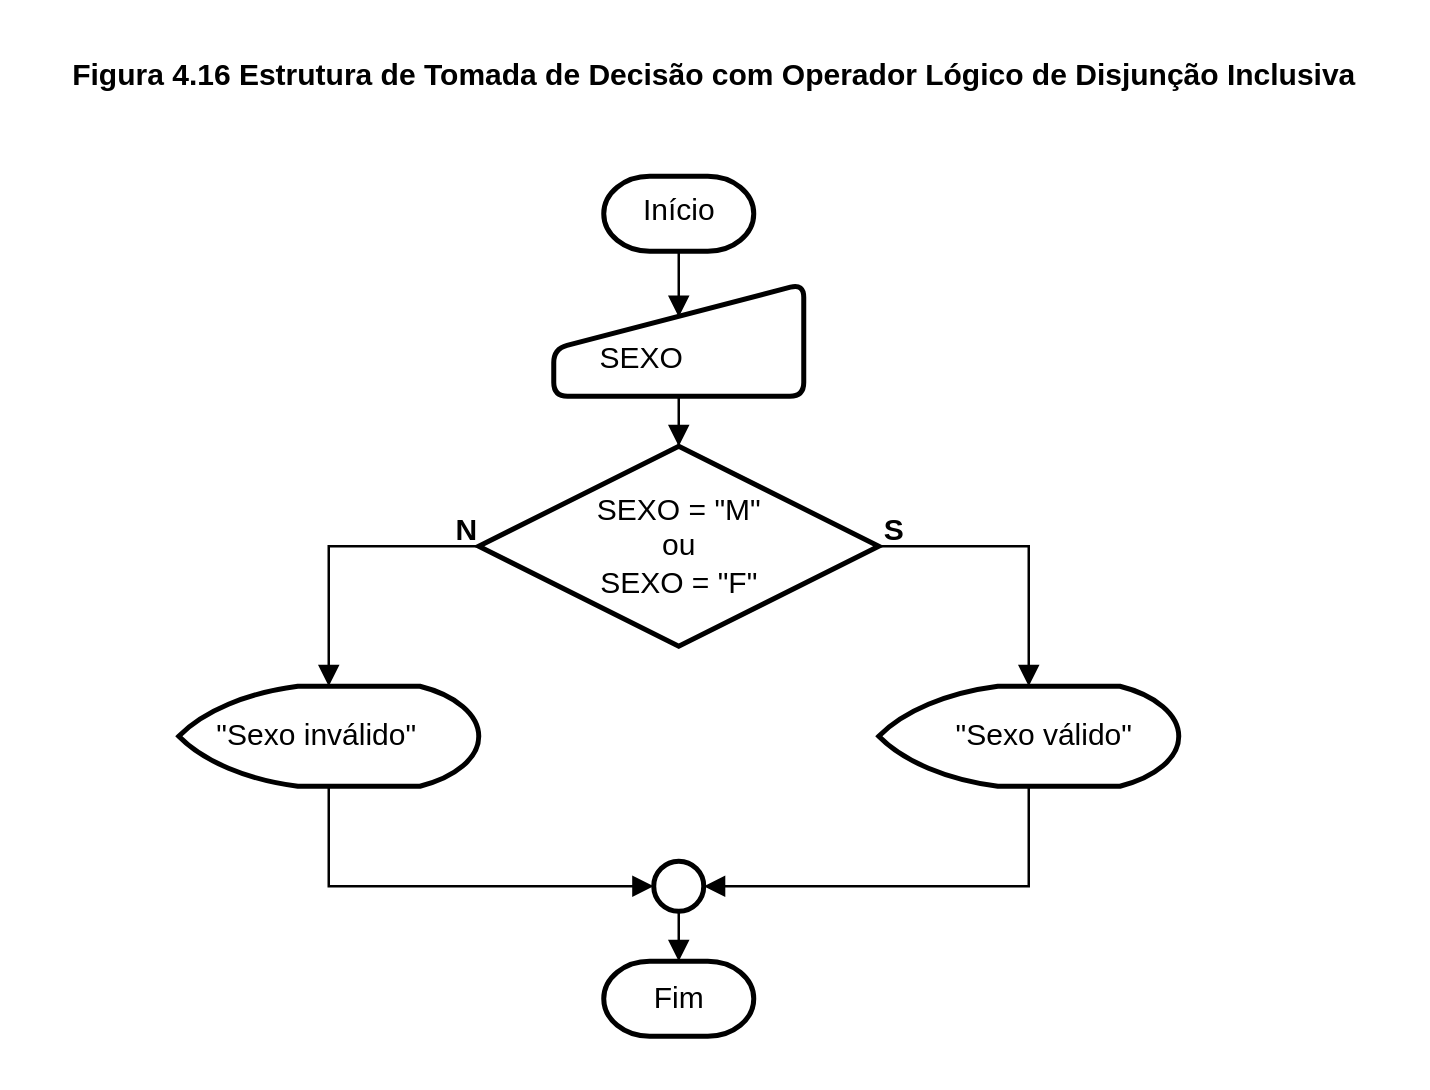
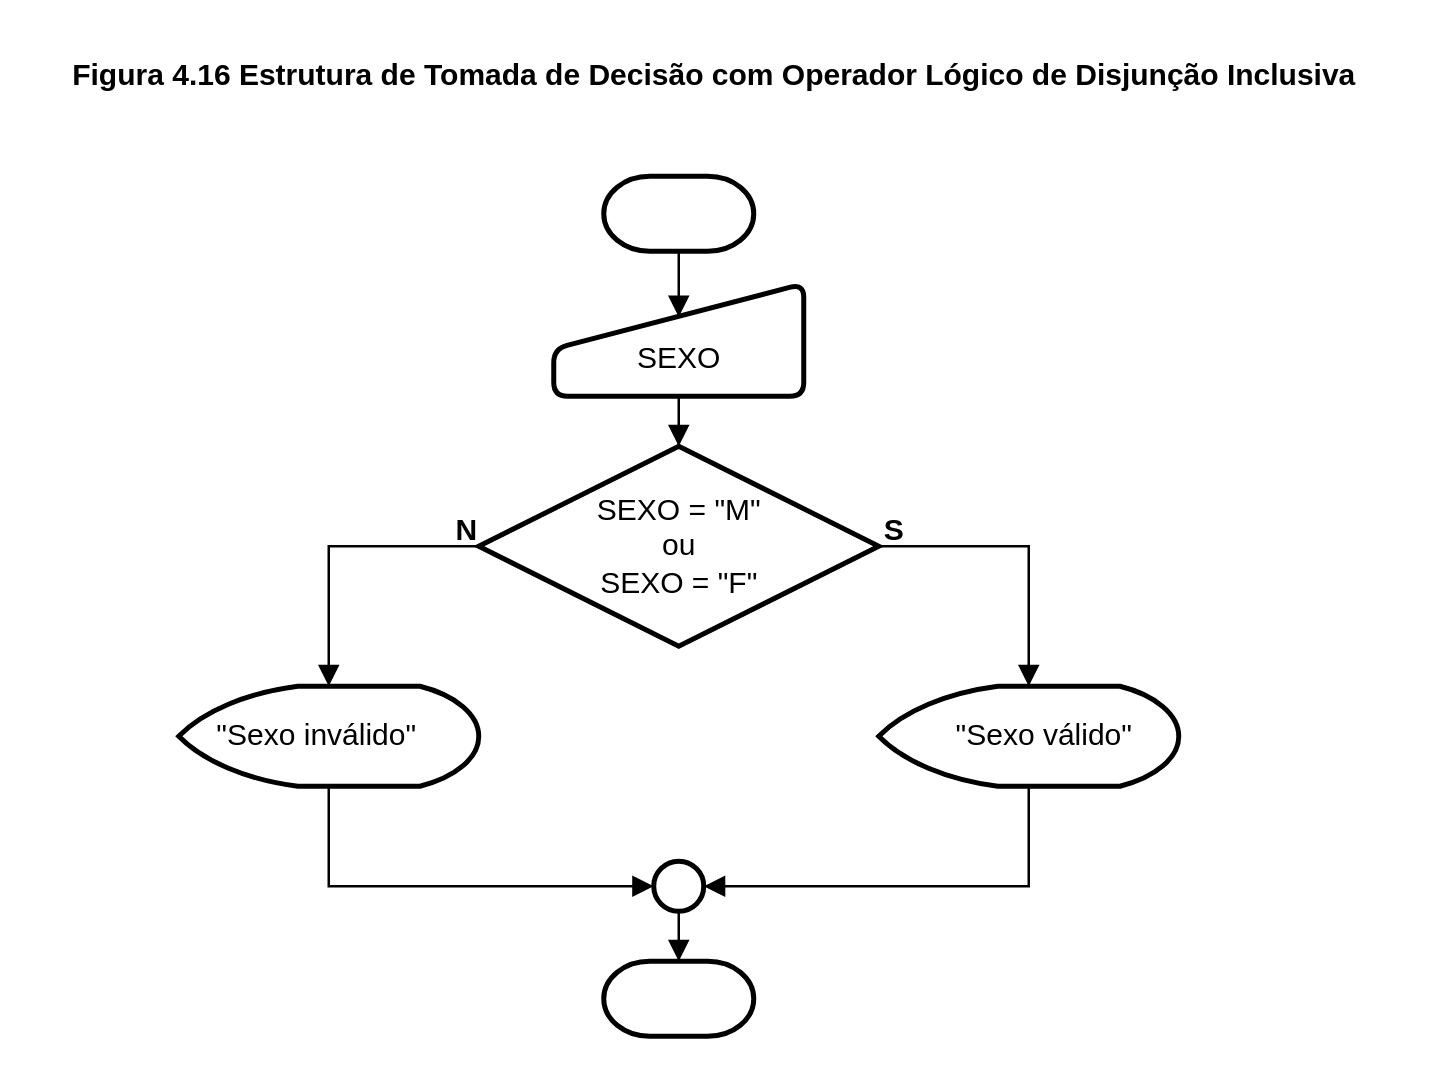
- <mxCell id="18" value="Início" style="text;html=1;align=center;verticalAlign=middle;resizable=0;points=[];autosize=1;strokeColor=none;fillColor=none;" parent="3" vertex="1"><mxGeometry x="180" y="4" width="40" height="20" as="geometry" /></mxCell>
- <mxCell id="19" value="SEXO" style="text;html=1;align=center;verticalAlign=middle;resizable=0;points=[];autosize=1;strokeColor=none;fillColor=none;" parent="3" vertex="1"><mxGeometry x="160" y="63" width="50" height="20" as="geometry" /></mxCell>
+ <mxCell id="19" value="SEXO" style="text;html=1;align=center;verticalAlign=middle;resizable=0;points=[];autosize=1;strokeColor=none;fillColor=none;" parent="3" vertex="1"><mxGeometry x="175" y="63" width="50" height="20" as="geometry" /></mxCell>
- <mxCell id="25" value="Fim" style="text;html=1;align=center;verticalAlign=middle;resizable=0;points=[];autosize=1;strokeColor=none;fillColor=none;" vertex="1" parent="3"><mxGeometry x="180" y="319" width="40" height="20" as="geometry" /></mxCell>
